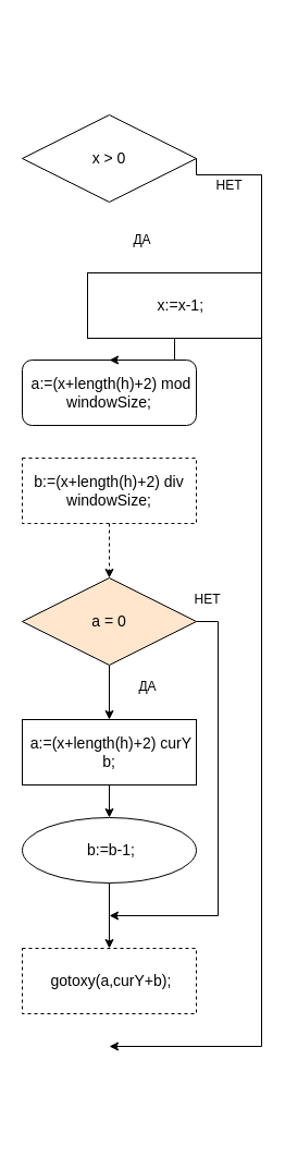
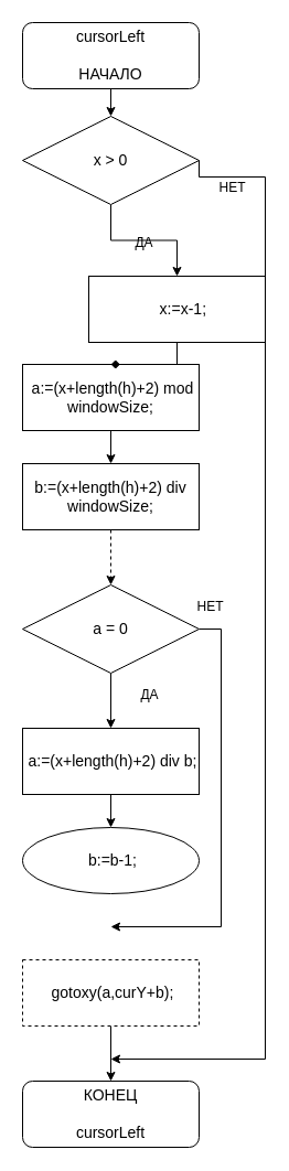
+ <mxCell id="3" value="&lt;font style=&quot;font-size: 14px&quot;&gt;cursorLeft&lt;br&gt;&lt;br&gt;НАЧАЛО&lt;/font&gt;" style="rounded=1;whiteSpace=wrap;html=1;" vertex="1" parent="1"><mxGeometry x="20" y="20" width="160" height="60" as="geometry" /></mxCell>
+ <mxCell id="2" style="edgeStyle=orthogonalEdgeStyle;rounded=0;orthogonalLoop=1;jettySize=auto;html=1;exitX=0.5;exitY=1;exitDx=0;exitDy=0;entryX=0.5;entryY=0;entryDx=0;entryDy=0;" edge="1" parent="1" source="3" target="6"><mxGeometry relative="1" as="geometry" /></mxCell>
+ <mxCell id="4" style="edgeStyle=orthogonalEdgeStyle;rounded=0;orthogonalLoop=1;jettySize=auto;html=1;exitX=0.5;exitY=1;exitDx=0;exitDy=0;entryX=0.5;entryY=0;entryDx=0;entryDy=0;" edge="1" parent="1" source="6" target="12"><mxGeometry relative="1" as="geometry" /></mxCell>
- <mxCell id="11" style="edgeStyle=orthogonalEdgeStyle;rounded=0;orthogonalLoop=1;jettySize=auto;html=1;exitX=0.5;exitY=1;exitDx=0;exitDy=0;entryX=0.5;entryY=0;entryDx=0;entryDy=0;" edge="1" parent="1" source="12" target="10"><mxGeometry relative="1" as="geometry" /></mxCell>
+ <mxCell id="11" style="edgeStyle=orthogonalEdgeStyle;rounded=0;orthogonalLoop=1;jettySize=auto;html=1;exitX=0.5;exitY=1;exitDx=0;exitDy=0;entryX=0.5;entryY=0;entryDx=0;entryDy=0;endArrow=diamond;" edge="1" parent="1" source="12" target="10"><mxGeometry relative="1" as="geometry" /></mxCell>
- <mxCell id="10" value="&lt;span style=&quot;font-size: 14px&quot;&gt;&amp;nbsp;a:=(x+length(h)+2) mod windowSize;&lt;/span&gt;" style="whiteSpace=wrap;html=1;rounded=1;" vertex="1" parent="1"><mxGeometry x="20" y="330" width="160" height="60" as="geometry" /></mxCell>
+ <mxCell id="10" value="&lt;span style=&quot;font-size: 14px&quot;&gt;&amp;nbsp;a:=(x+length(h)+2) mod windowSize;&lt;/span&gt;" style="rounded=0;whiteSpace=wrap;html=1;" vertex="1" parent="1"><mxGeometry x="20" y="330" width="160" height="60" as="geometry" /></mxCell>
+ <mxCell id="9" style="edgeStyle=orthogonalEdgeStyle;rounded=0;orthogonalLoop=1;jettySize=auto;html=1;exitX=0.5;exitY=1;exitDx=0;exitDy=0;entryX=0.5;entryY=0;entryDx=0;entryDy=0;" edge="1" parent="1" source="10" target="8"><mxGeometry relative="1" as="geometry" /></mxCell>
- <mxCell id="8" value="&lt;span style=&quot;font-size: 14px&quot;&gt;b:=(x+length(h)+2) div windowSize;&lt;/span&gt;" style="rounded=0;whiteSpace=wrap;html=1;dashed=1;" vertex="1" parent="1"><mxGeometry x="20" y="420" width="160" height="60" as="geometry" /></mxCell>
+ <mxCell id="8" value="&lt;span style=&quot;font-size: 14px&quot;&gt;b:=(x+length(h)+2) div windowSize;&lt;/span&gt;" style="rounded=0;whiteSpace=wrap;html=1;" vertex="1" parent="1"><mxGeometry x="20" y="420" width="160" height="60" as="geometry" /></mxCell>
- <mxCell id="16" value="&lt;span style=&quot;font-size: 14px&quot;&gt;a = 0&lt;/span&gt;" style="rhombus;whiteSpace=wrap;html=1;fillColor=#ffe6cc;" vertex="1" parent="1"><mxGeometry x="20" y="530" width="160" height="80" as="geometry" /></mxCell>
+ <mxCell id="16" value="&lt;span style=&quot;font-size: 14px&quot;&gt;a = 0&lt;/span&gt;" style="rhombus;whiteSpace=wrap;html=1;" vertex="1" parent="1"><mxGeometry x="20" y="530" width="160" height="80" as="geometry" /></mxCell>
- <mxCell id="22" value="&lt;span style=&quot;font-size: 14px&quot;&gt;&amp;nbsp;a:=(x+length(h)+2) curY b;&lt;/span&gt;" style="rounded=0;whiteSpace=wrap;html=1;" vertex="1" parent="1"><mxGeometry x="20" y="660" width="160" height="60" as="geometry" /></mxCell>
+ <mxCell id="22" value="&lt;span style=&quot;font-size: 14px&quot;&gt;&amp;nbsp;a:=(x+length(h)+2) div b;&lt;/span&gt;" style="rounded=0;whiteSpace=wrap;html=1;" vertex="1" parent="1"><mxGeometry x="20" y="660" width="160" height="60" as="geometry" /></mxCell>
- <mxCell id="19" style="edgeStyle=orthogonalEdgeStyle;rounded=0;orthogonalLoop=1;jettySize=auto;html=1;exitX=0.5;exitY=1;exitDx=0;exitDy=0;entryX=0.5;entryY=0;entryDx=0;entryDy=0;" edge="1" parent="1" source="20" target="18"><mxGeometry relative="1" as="geometry" /></mxCell>
+ <mxCell id="17" style="edgeStyle=orthogonalEdgeStyle;rounded=0;orthogonalLoop=1;jettySize=auto;html=1;exitX=0.5;exitY=1;exitDx=0;exitDy=0;" edge="1" parent="1" source="18" target="25"><mxGeometry relative="1" as="geometry" /></mxCell>
+ <mxCell id="25" value="&lt;font style=&quot;font-size: 14px&quot;&gt;КОНЕЦ&lt;br&gt;&lt;br&gt;cursorLeft&lt;br&gt;&lt;/font&gt;" style="rounded=1;whiteSpace=wrap;html=1;" vertex="1" parent="1"><mxGeometry x="20" y="980" width="160" height="60" as="geometry" /></mxCell>
